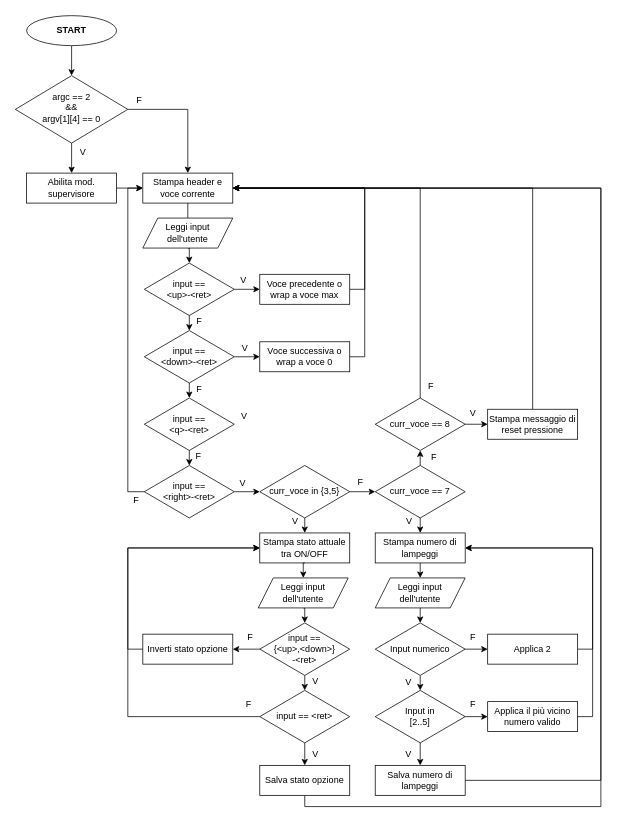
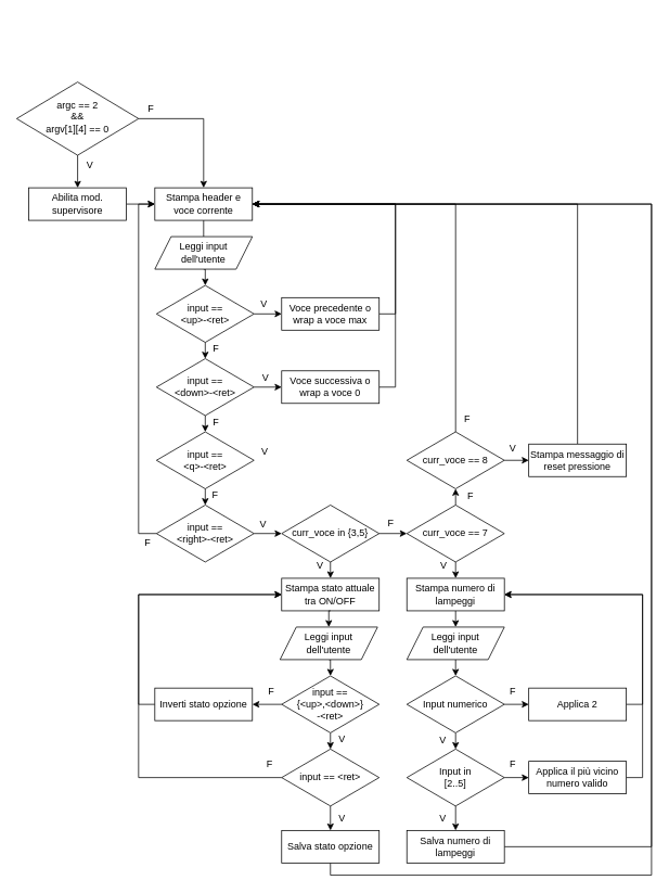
- <mxCell id="6" value="START" style="ellipse;whiteSpace=wrap;html=1;fontStyle=1" vertex="1" parent="1"><mxGeometry x="35" y="20" width="120" height="40" as="geometry" /></mxCell>
- <mxCell id="5" style="edgeStyle=orthogonalEdgeStyle;rounded=0;orthogonalLoop=1;jettySize=auto;html=1;exitX=0.5;exitY=1;exitDx=0;exitDy=0;entryX=0.5;entryY=0;entryDx=0;entryDy=0;" edge="1" parent="1" source="6" target="4"><mxGeometry relative="1" as="geometry" /></mxCell>
